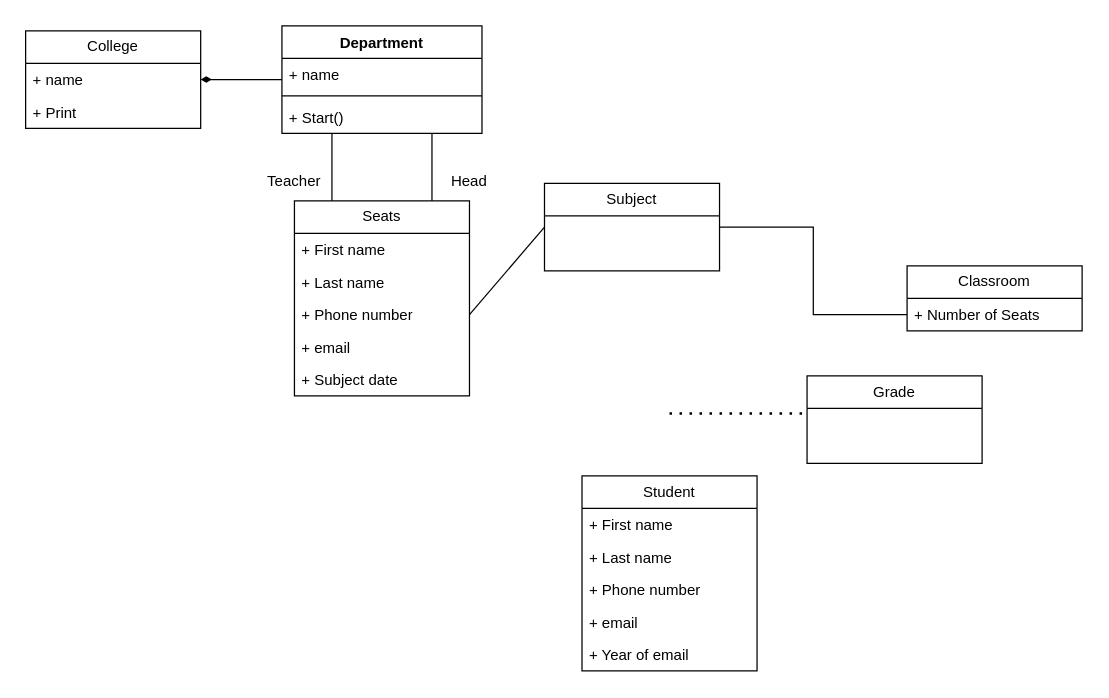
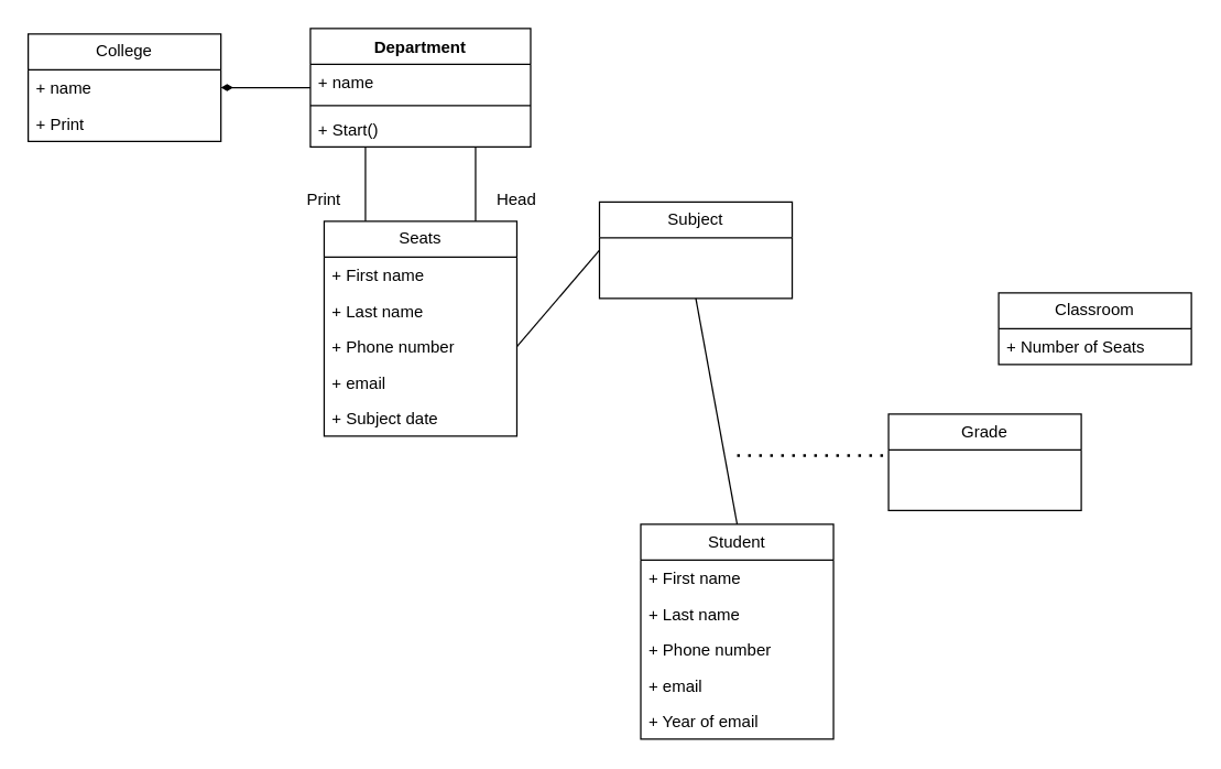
- <mxCell id="32" value="Teacher" style="text;html=1;align=center;verticalAlign=middle;whiteSpace=wrap;rounded=0;" vertex="1" parent="1"><mxGeometry x="205" y="130" width="60" height="30" as="geometry" /></mxCell>
+ <mxCell id="32" value="Print" style="text;html=1;align=center;verticalAlign=middle;whiteSpace=wrap;rounded=0;" vertex="1" parent="1"><mxGeometry x="205" y="130" width="60" height="30" as="geometry" /></mxCell>
- <mxCell id="23" style="edgeStyle=orthogonalEdgeStyle;rounded=0;orthogonalLoop=1;jettySize=auto;html=1;exitX=1;exitY=0.5;exitDx=0;exitDy=0;entryX=0;entryY=0.5;entryDx=0;entryDy=0;endArrow=none;endFill=0;" edge="1" parent="1" source="24" target="18"><mxGeometry relative="1" as="geometry" /></mxCell>
+ <mxCell id="27" value="" style="endArrow=none;html=1;rounded=0;exitX=0.5;exitY=0;exitDx=0;exitDy=0;entryX=0.5;entryY=1;entryDx=0;entryDy=0;" edge="1" parent="1" source="11" target="24"><mxGeometry width="50" height="50" relative="1" as="geometry"><mxPoint x="515" y="330" as="sourcePoint" /><mxPoint x="565" y="280" as="targetPoint" /></mxGeometry></mxCell>
